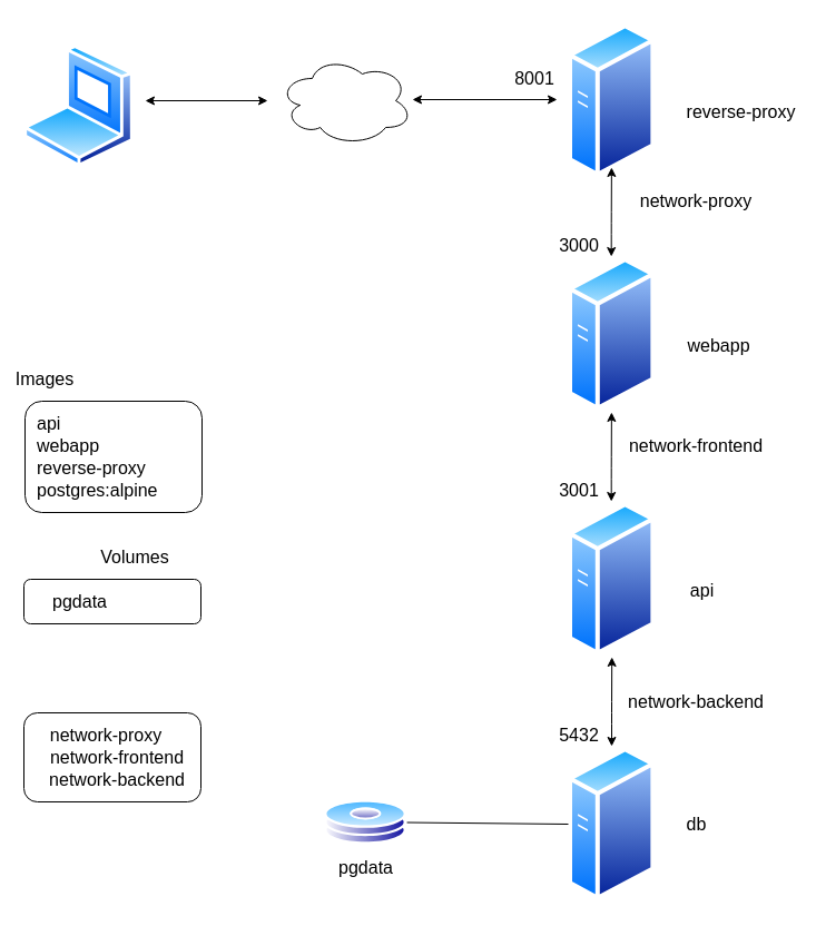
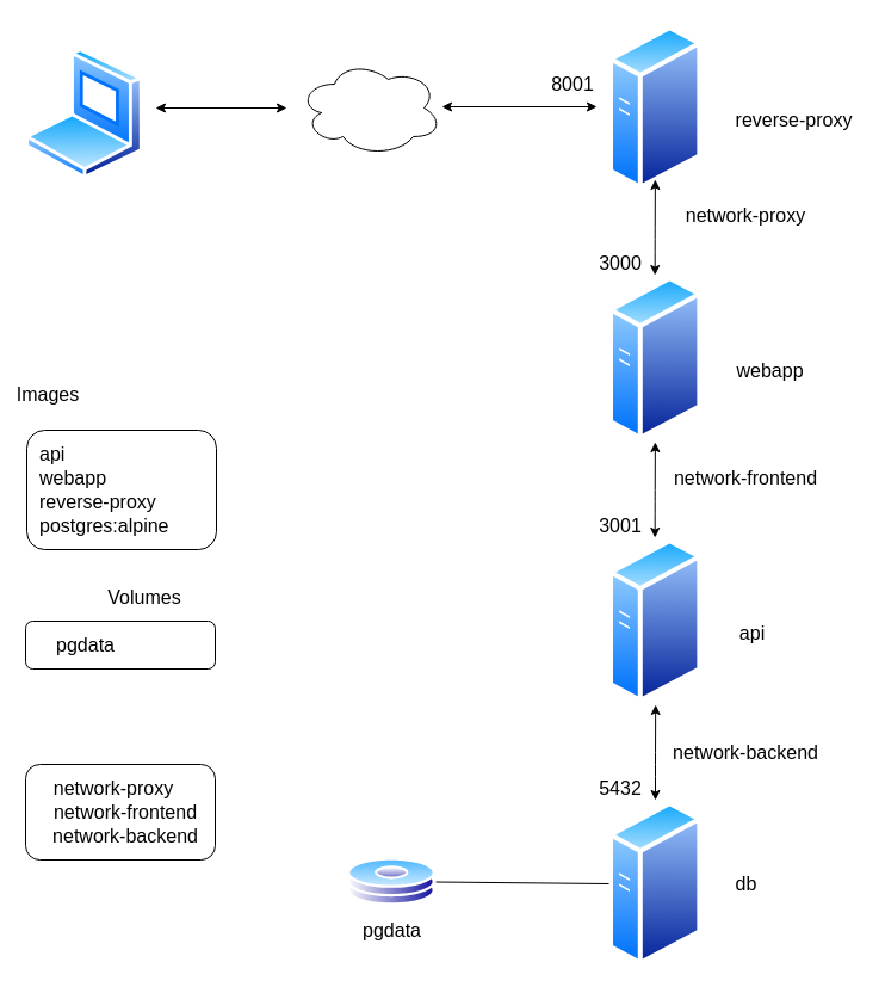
- <mxCell id="35" value="Images" style="text;html=1;strokeColor=none;fillColor=none;align=center;verticalAlign=middle;whiteSpace=wrap;rounded=0;fontSize=16;" parent="1" vertex="1"><mxGeometry x="20" y="330" width="40" height="20" as="geometry" /></mxCell>
+ <mxCell id="35" value="Images" style="text;html=1;strokeColor=none;fillColor=none;align=center;verticalAlign=middle;whiteSpace=wrap;rounded=0;fontSize=16;" parent="1" vertex="1"><mxGeometry x="20" y="320" width="40" height="20" as="geometry" /></mxCell>
